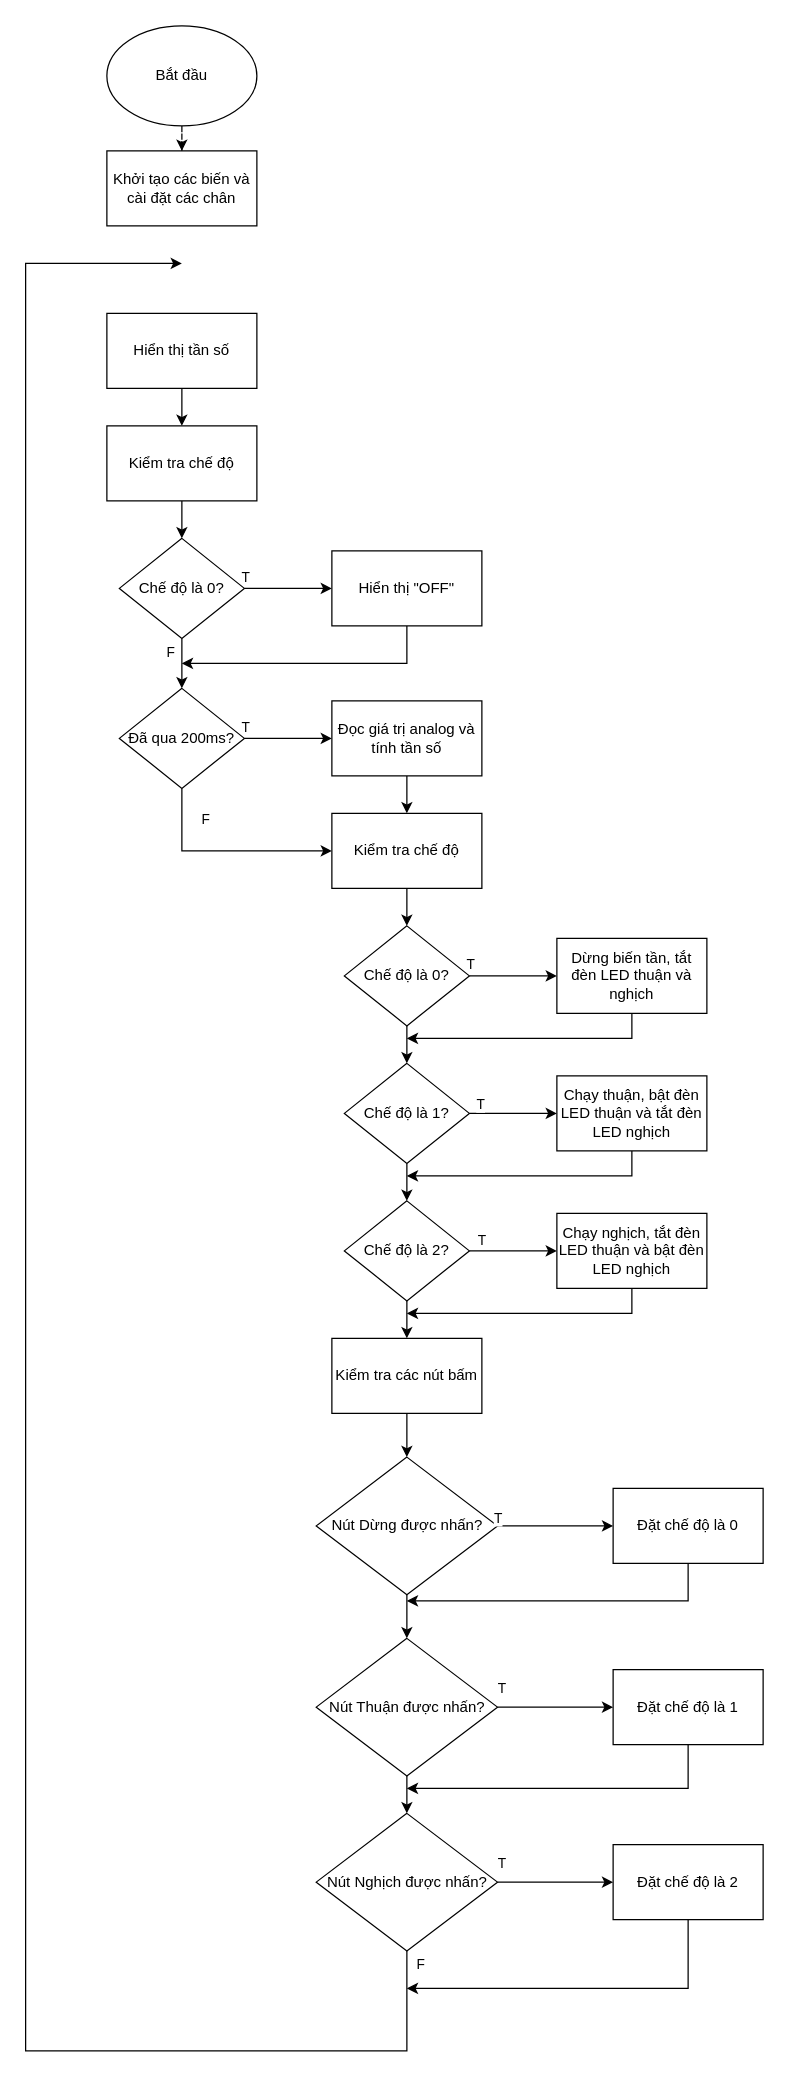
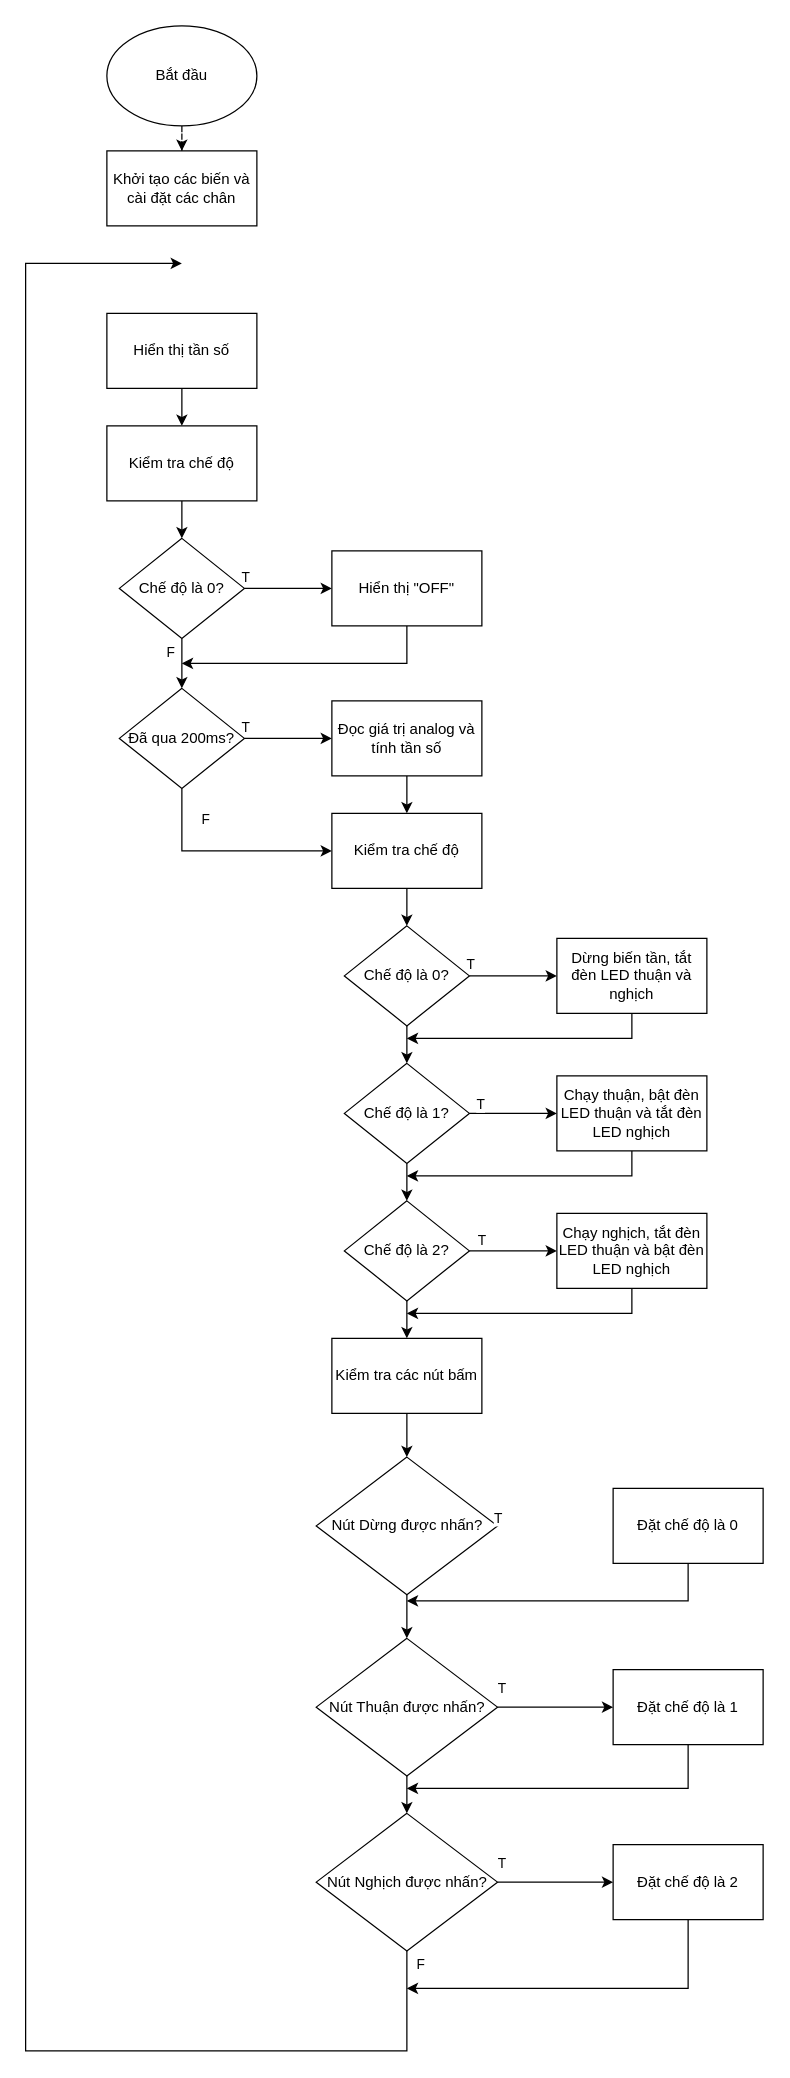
- <mxCell id="43" value="" style="edgeStyle=orthogonalEdgeStyle;rounded=0;orthogonalLoop=1;jettySize=auto;html=1;" edge="1" parent="1" source="45" target="47"><mxGeometry relative="1" as="geometry" /></mxCell>
